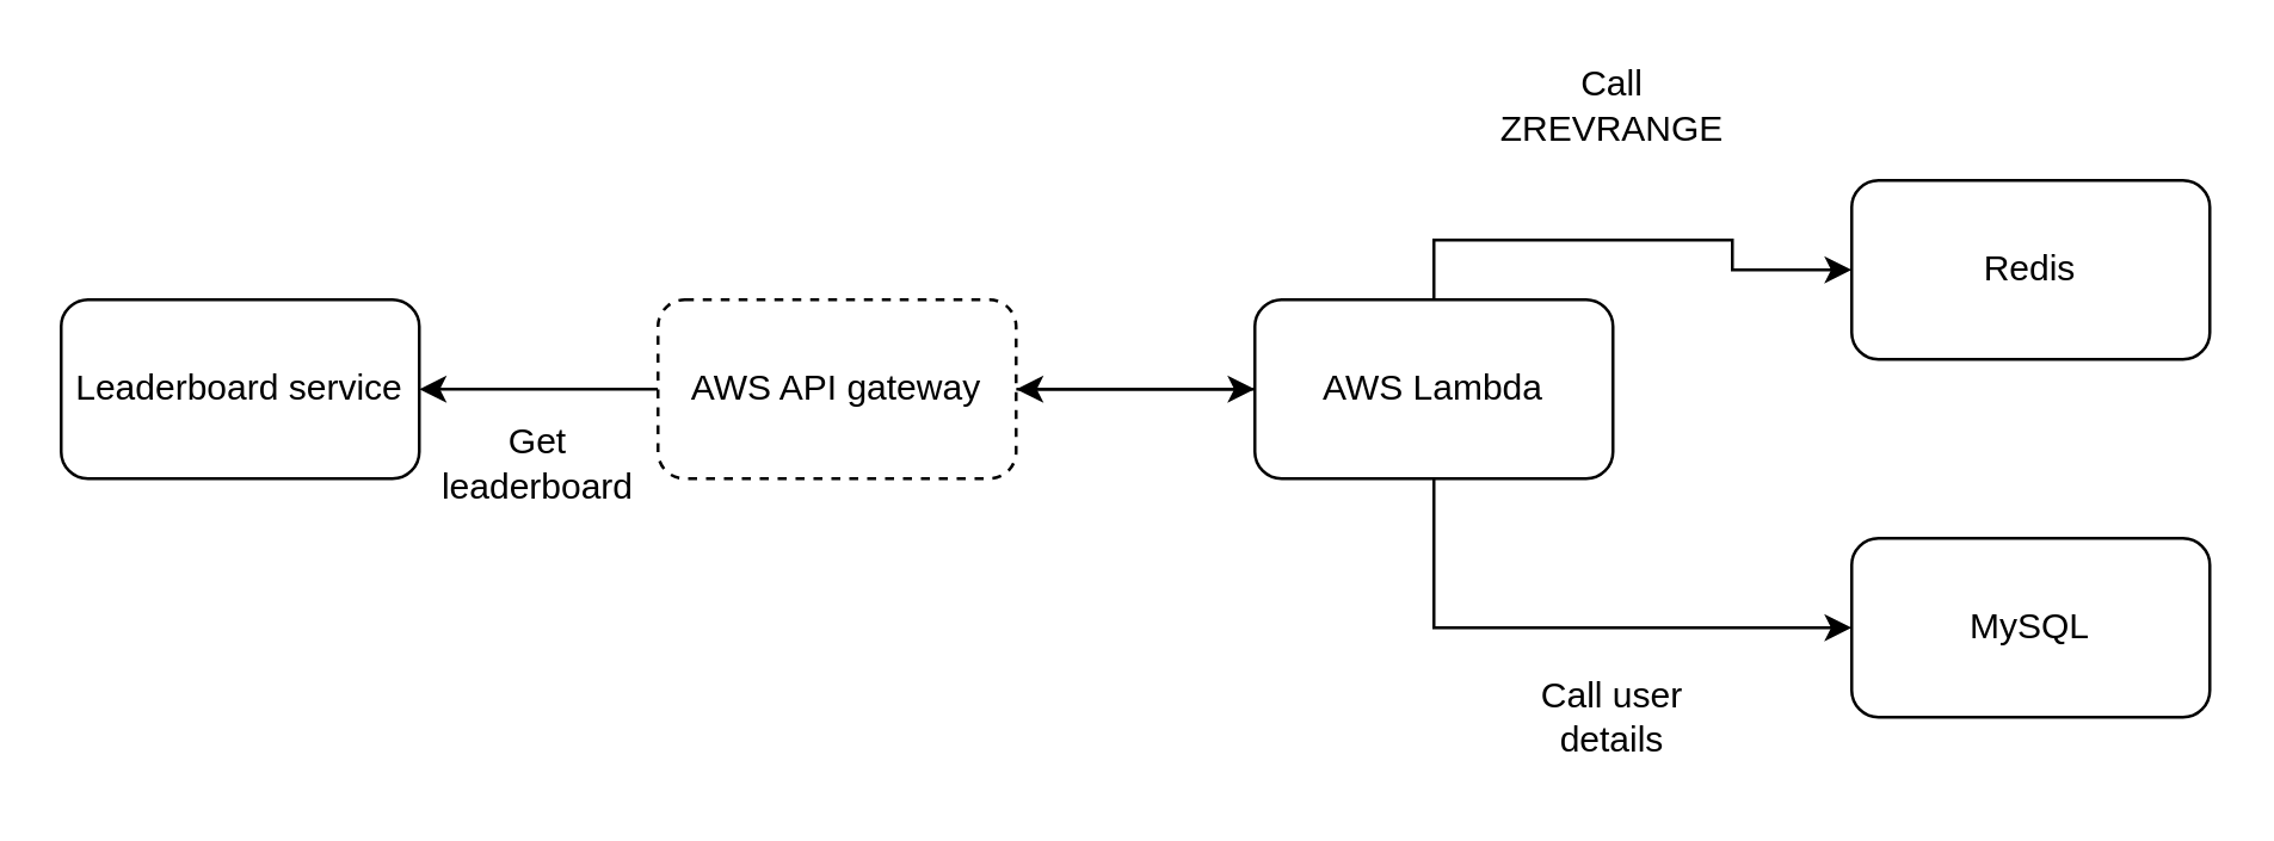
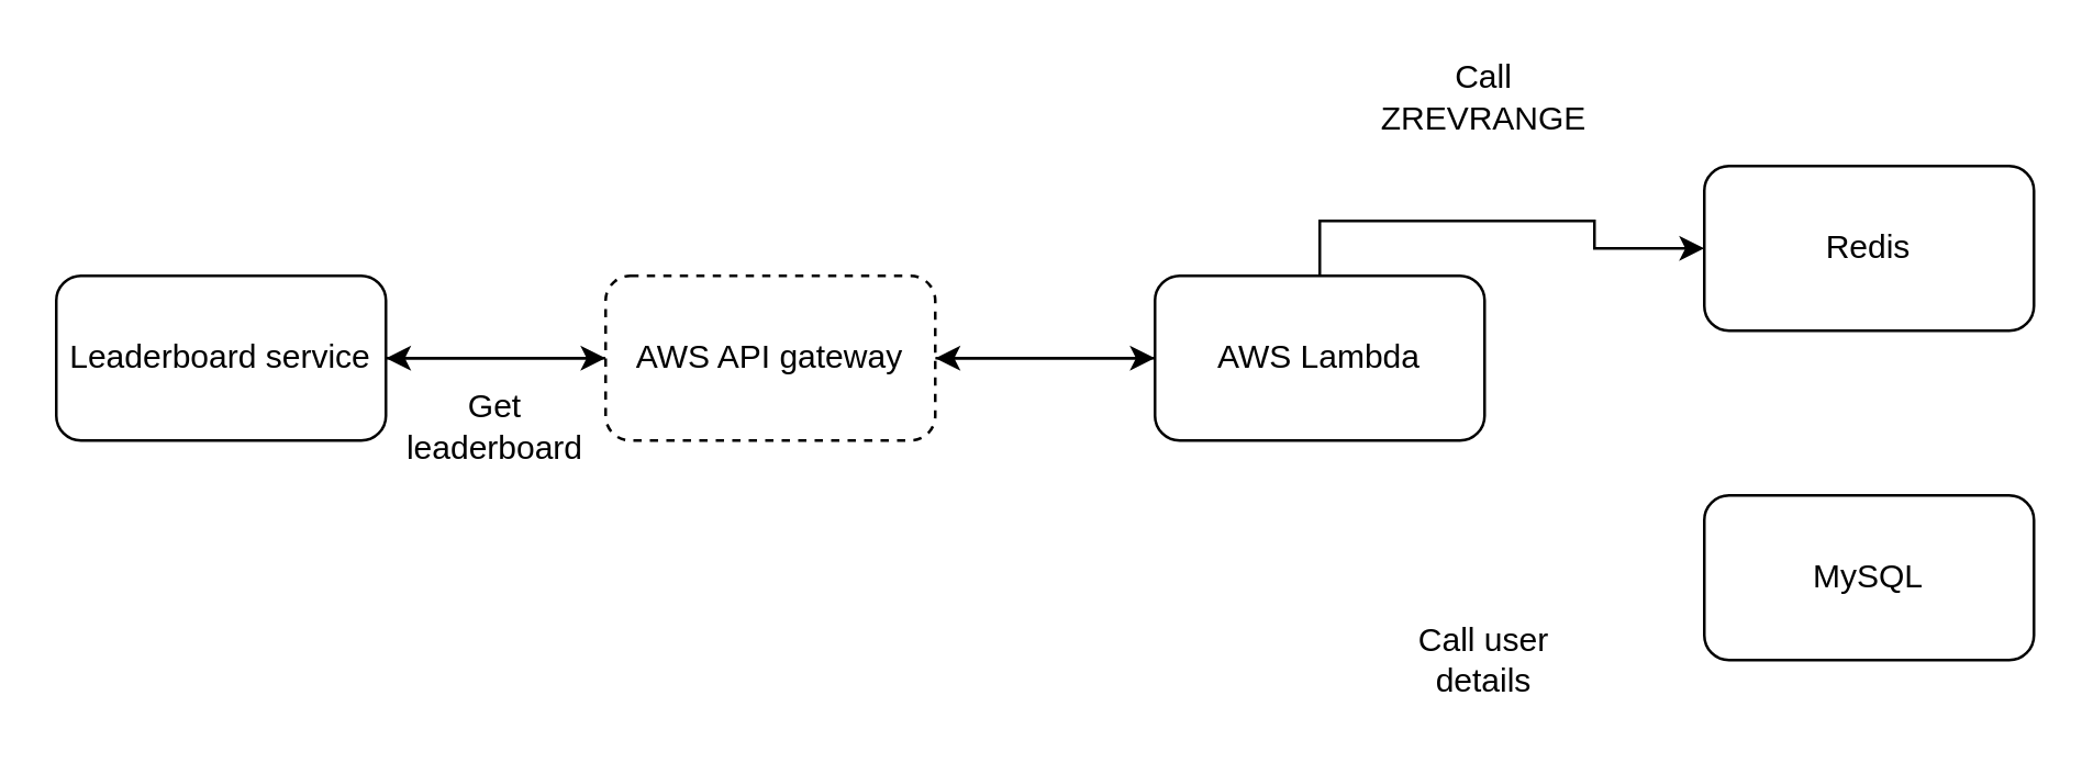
+ <mxCell id="2" style="edgeStyle=orthogonalEdgeStyle;rounded=0;orthogonalLoop=1;jettySize=auto;html=1;exitX=1;exitY=0.5;exitDx=0;exitDy=0;" parent="1" source="3" target="6" edge="1"><mxGeometry relative="1" as="geometry" /></mxCell>
- <mxCell id="8" style="edgeStyle=orthogonalEdgeStyle;rounded=0;orthogonalLoop=1;jettySize=auto;html=1;exitX=0.5;exitY=1;exitDx=0;exitDy=0;entryX=0;entryY=0.5;entryDx=0;entryDy=0;" parent="1" source="10" target="12" edge="1"><mxGeometry relative="1" as="geometry" /></mxCell>
